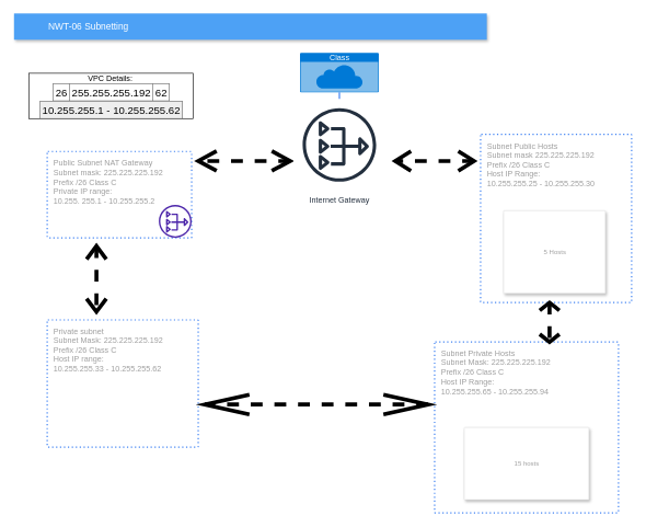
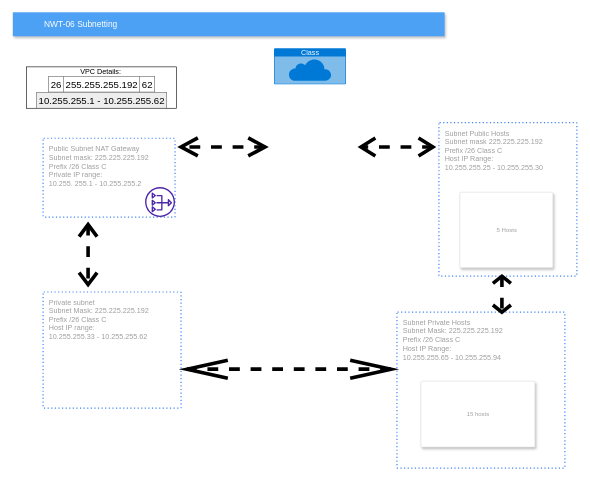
- <mxCell id="17" value="" style="edgeStyle=orthogonalEdgeStyle;fontSize=12;html=1;endArrow=none;endFill=1;rounded=0;strokeWidth=2;endSize=4;startSize=4;dashed=0;strokeColor=#4284F3;" edge="1" parent="1" source="6" target="16"><mxGeometry width="100" relative="1" as="geometry"><mxPoint x="481" y="90" as="sourcePoint" /><mxPoint x="480.5" y="210" as="targetPoint" /><Array as="points" /></mxGeometry></mxCell>
- <mxCell id="16" value="Internet Gateway&lt;br&gt;" style="sketch=0;outlineConnect=0;fontColor=#232F3E;gradientColor=none;strokeColor=#232F3E;fillColor=#ffffff;dashed=0;verticalLabelPosition=bottom;verticalAlign=top;align=center;html=1;fontSize=12;fontStyle=0;aspect=fixed;shape=mxgraph.aws4.resourceIcon;resIcon=mxgraph.aws4.nat_gateway;" vertex="1" parent="1"><mxGeometry x="446" y="150" width="140" height="140" as="geometry" /></mxCell>
- <mxCell id="10" value="15 hosts" style="strokeColor=#dddddd;fillColor=#ffffff;shadow=1;strokeWidth=1;rounded=1;absoluteArcSize=1;arcSize=2;fontSize=10;fontColor=#9E9E9E;align=center;html=1;" vertex="1" parent="1"><mxGeometry x="706" y="650" width="190" height="110" as="geometry" /></mxCell>
+ <mxCell id="10" value="15 hosts" style="strokeColor=#dddddd;fillColor=#ffffff;shadow=1;strokeWidth=1;rounded=1;absoluteArcSize=1;arcSize=2;fontSize=10;fontColor=#9E9E9E;align=center;html=1;" vertex="1" parent="1"><mxGeometry x="701" y="635" width="190" height="110" as="geometry" /></mxCell>
